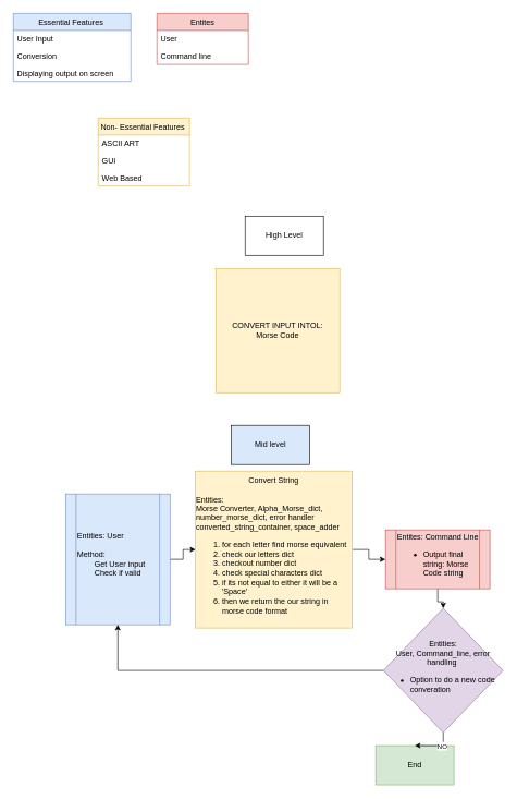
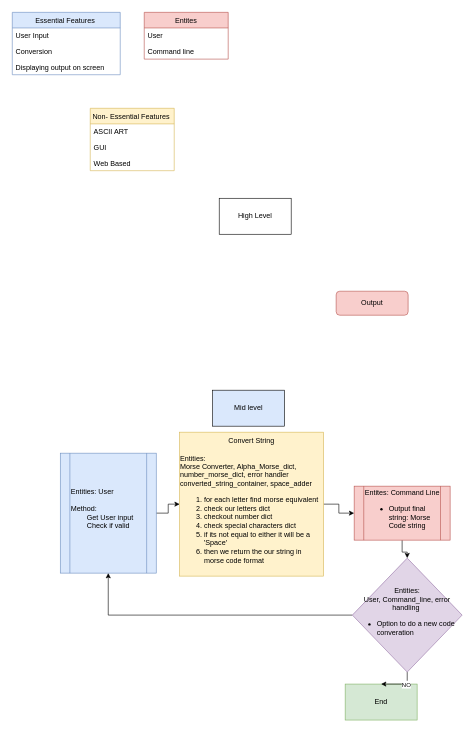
- <mxCell id="6" value="High Level" style="rounded=0;whiteSpace=wrap;html=1;" vertex="1" parent="1"><mxGeometry x="375" y="330" width="120" height="60" as="geometry" /></mxCell>
+ <mxCell id="6" value="High Level" style="rounded=0;whiteSpace=wrap;html=1;" vertex="1" parent="1"><mxGeometry x="365" y="330" width="120" height="60" as="geometry" /></mxCell>
- <mxCell id="4" value="CONVERT INPUT INTOL:&lt;br&gt;Morse Code" style="whiteSpace=wrap;html=1;aspect=fixed;fillColor=#fff2cc;strokeColor=#d6b656;" vertex="1" parent="1"><mxGeometry x="330" y="410" width="190" height="190" as="geometry" /></mxCell>
+ <mxCell id="5" value="Output" style="rounded=1;whiteSpace=wrap;html=1;fontSize=12;glass=0;strokeWidth=1;shadow=0;fillColor=#f8cecc;strokeColor=#b85450;" vertex="1" parent="1"><mxGeometry x="560" y="485" width="120" height="40" as="geometry" /></mxCell>
